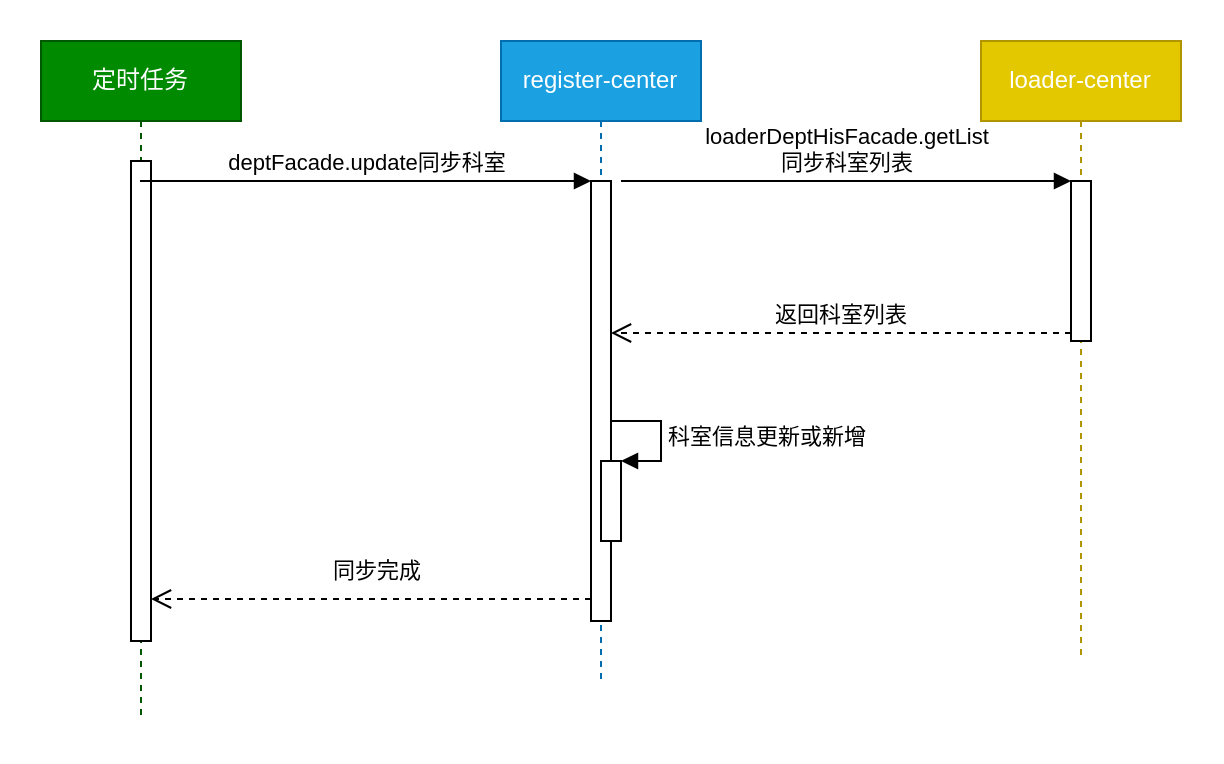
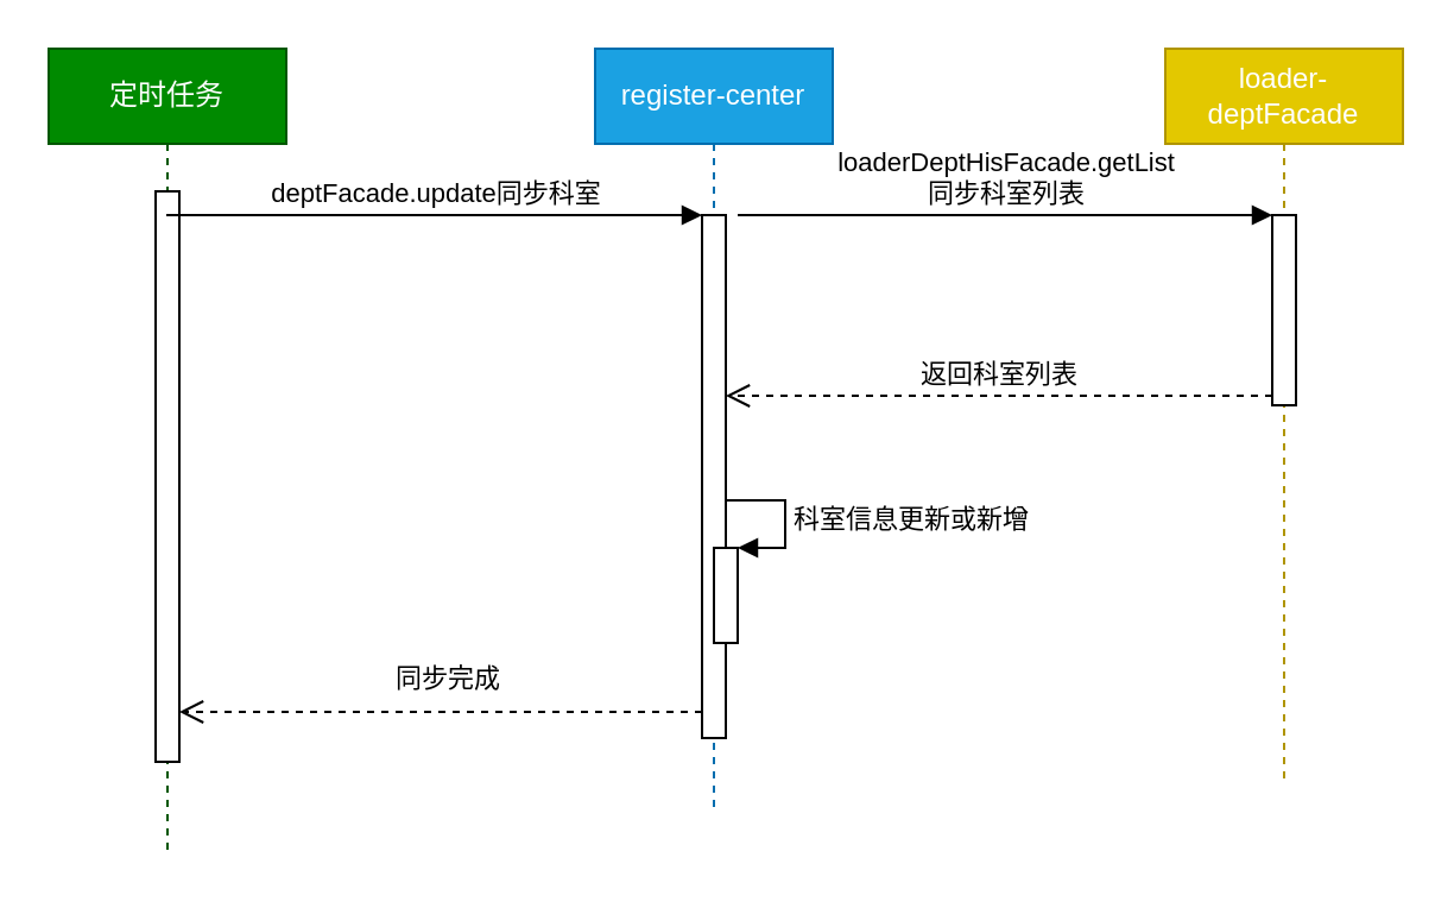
- <mxCell id="8" value="loader-center" style="shape=umlLifeline;perimeter=lifelinePerimeter;whiteSpace=wrap;html=1;container=1;collapsible=0;recursiveResize=0;outlineConnect=0;fillColor=#e3c800;strokeColor=#B09500;fontColor=#ffffff;" parent="1" vertex="1"><mxGeometry x="490" y="20" width="100" height="310" as="geometry" /></mxCell>
+ <mxCell id="8" value="loader-deptFacade" style="shape=umlLifeline;perimeter=lifelinePerimeter;whiteSpace=wrap;html=1;container=1;collapsible=0;recursiveResize=0;outlineConnect=0;fillColor=#e3c800;strokeColor=#B09500;fontColor=#ffffff;" parent="1" vertex="1"><mxGeometry x="490" y="20" width="100" height="310" as="geometry" /></mxCell>
